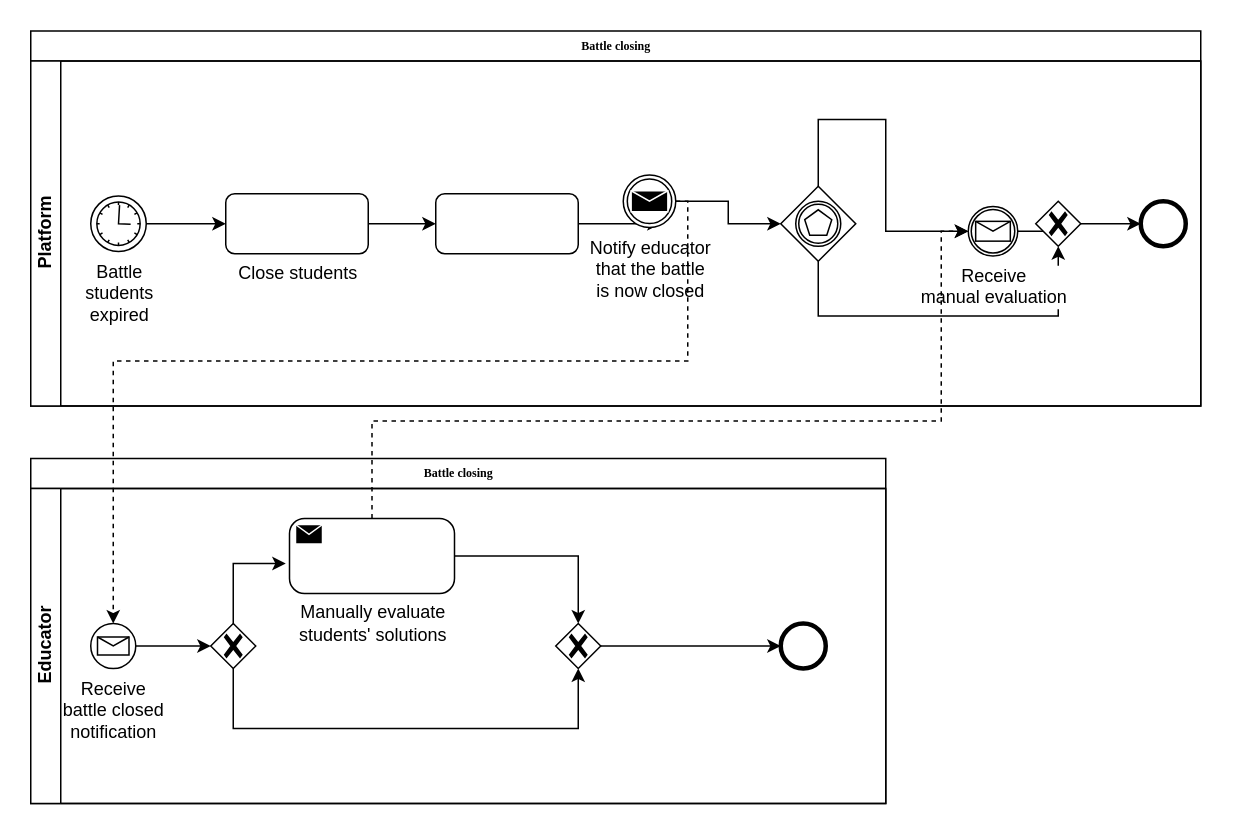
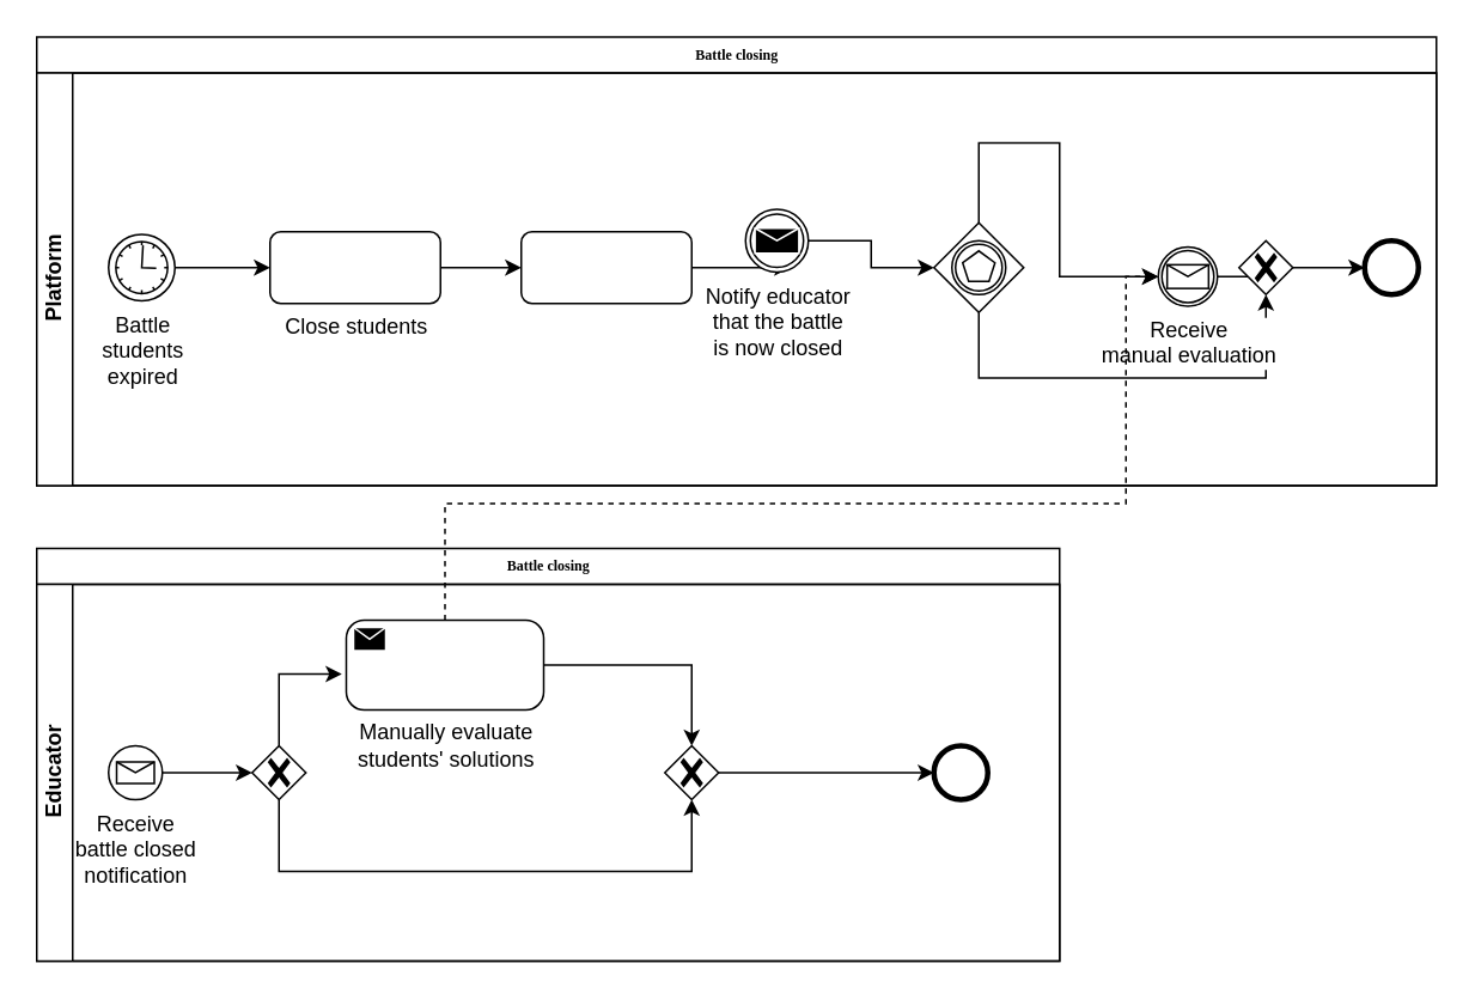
- <mxCell id="34" style="edgeStyle=orthogonalEdgeStyle;rounded=0;orthogonalLoop=1;jettySize=auto;html=1;dashed=1;" edge="1" parent="1" source="12" target="33"><mxGeometry relative="1" as="geometry"><Array as="points"><mxPoint x="458" y="240" /><mxPoint x="75" y="240" /></Array></mxGeometry></mxCell>
